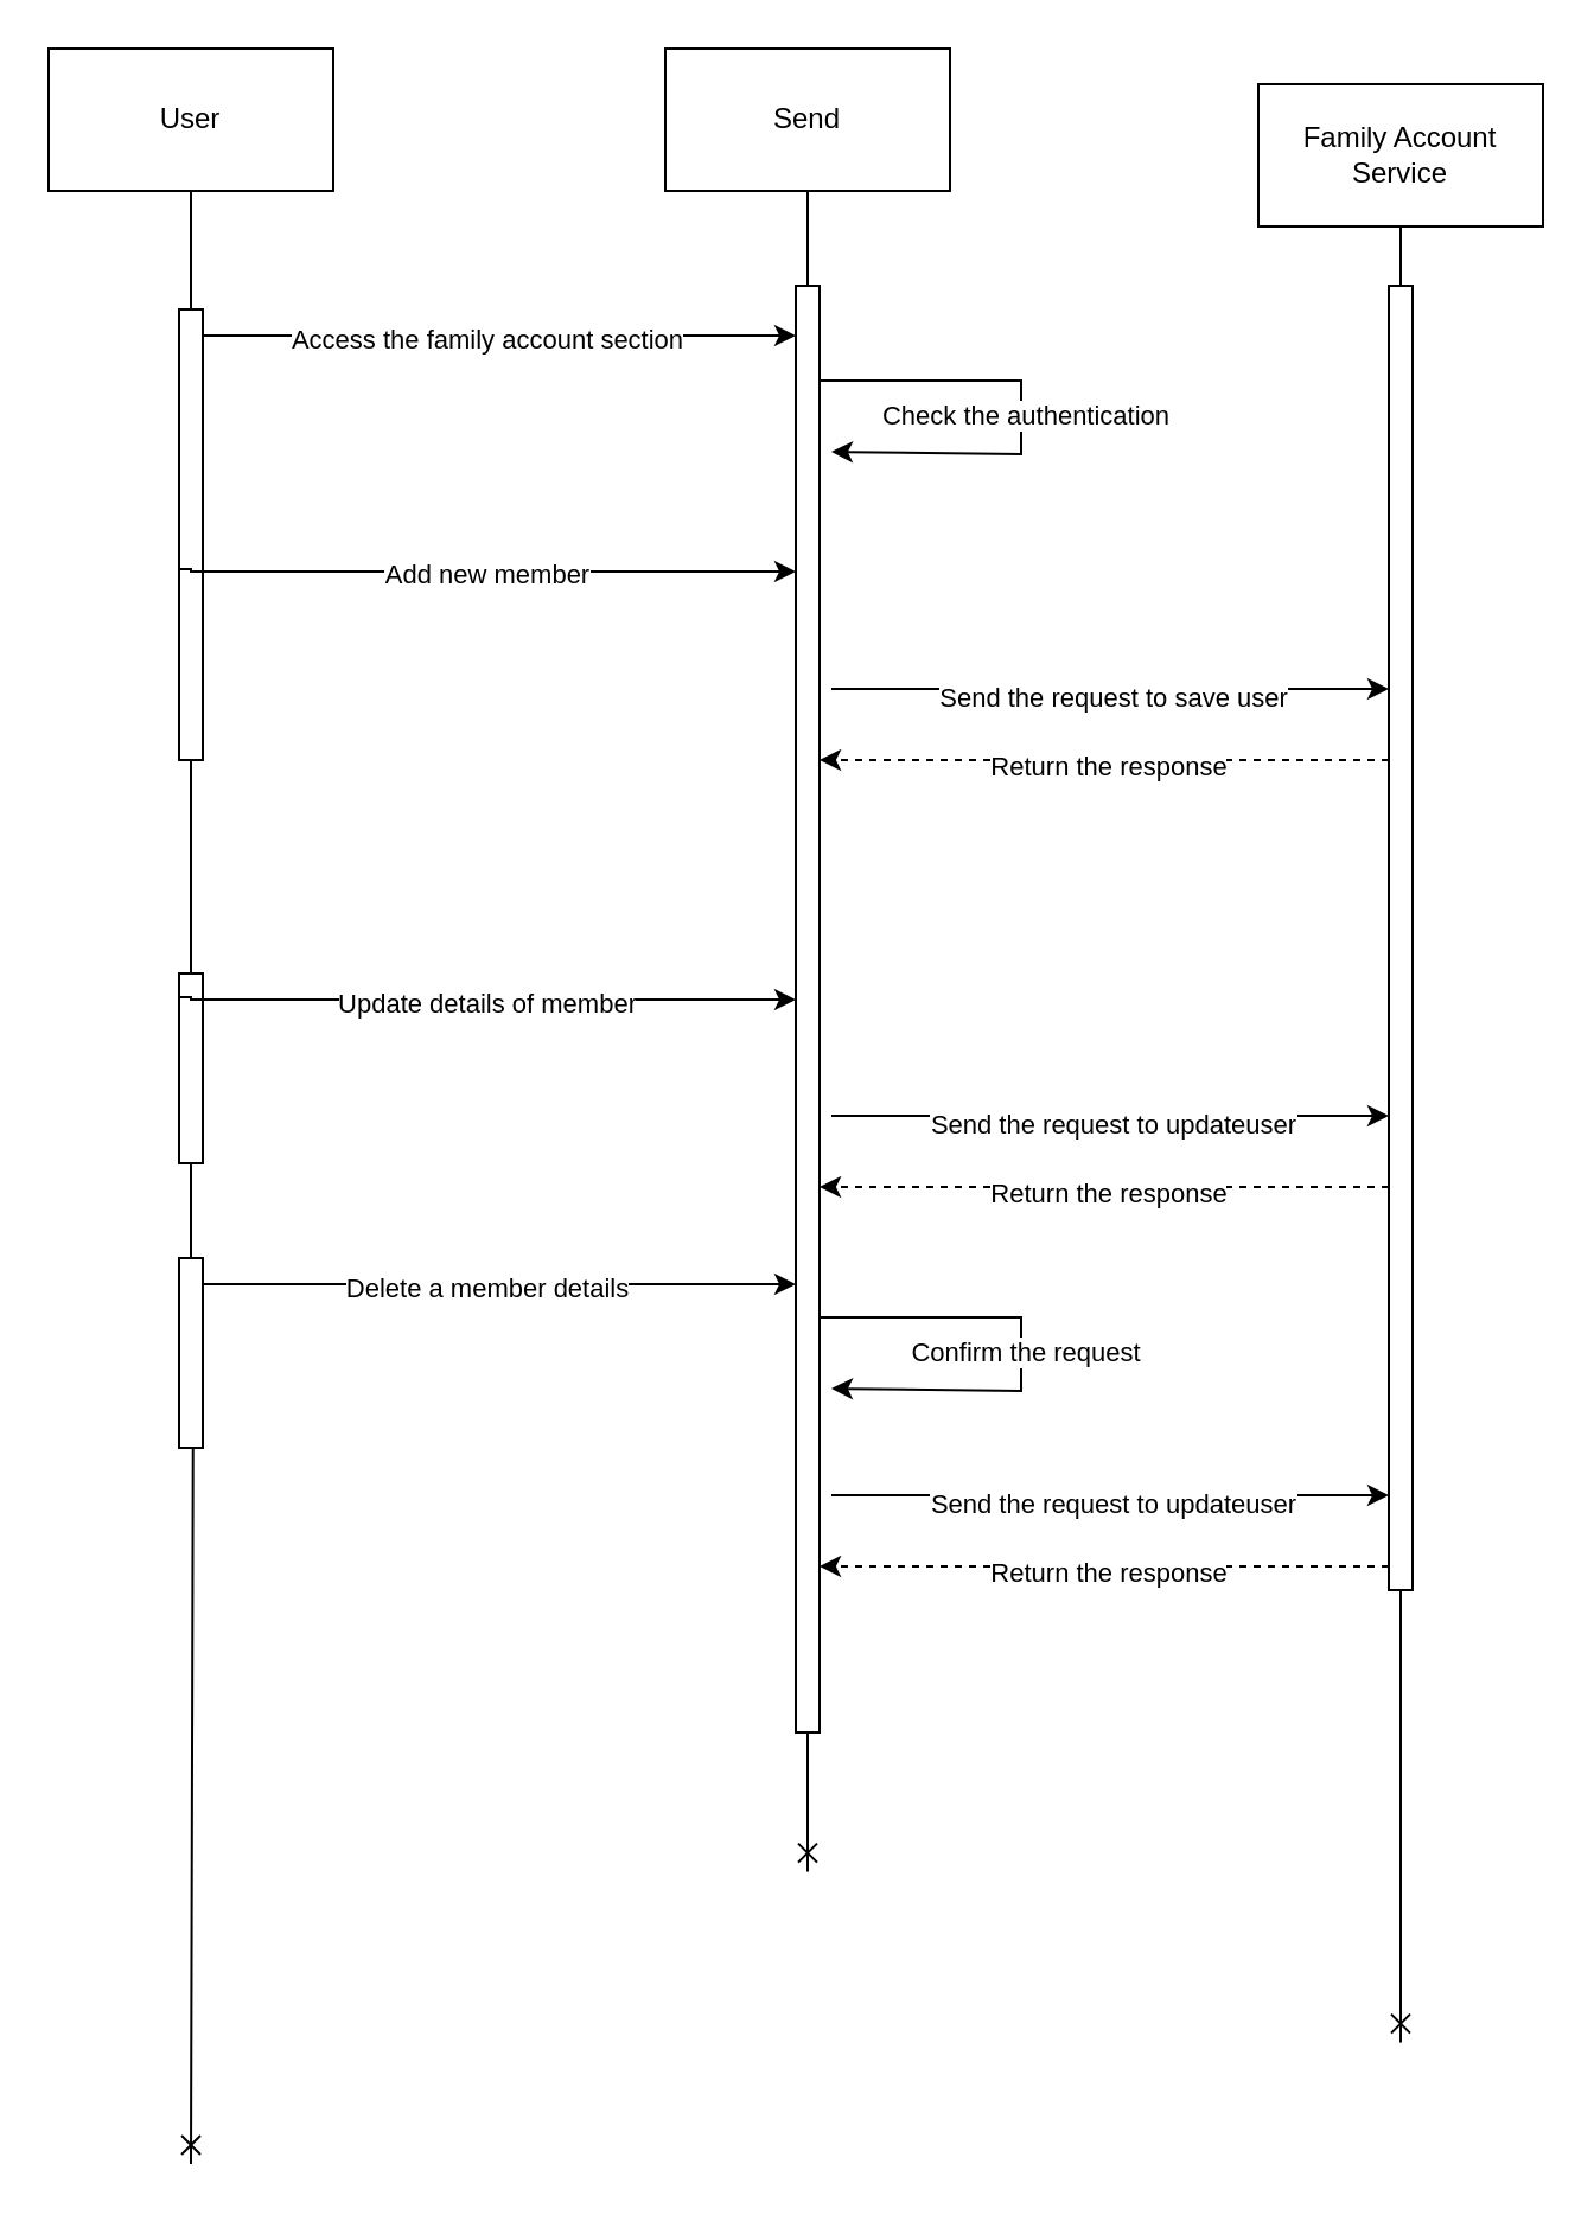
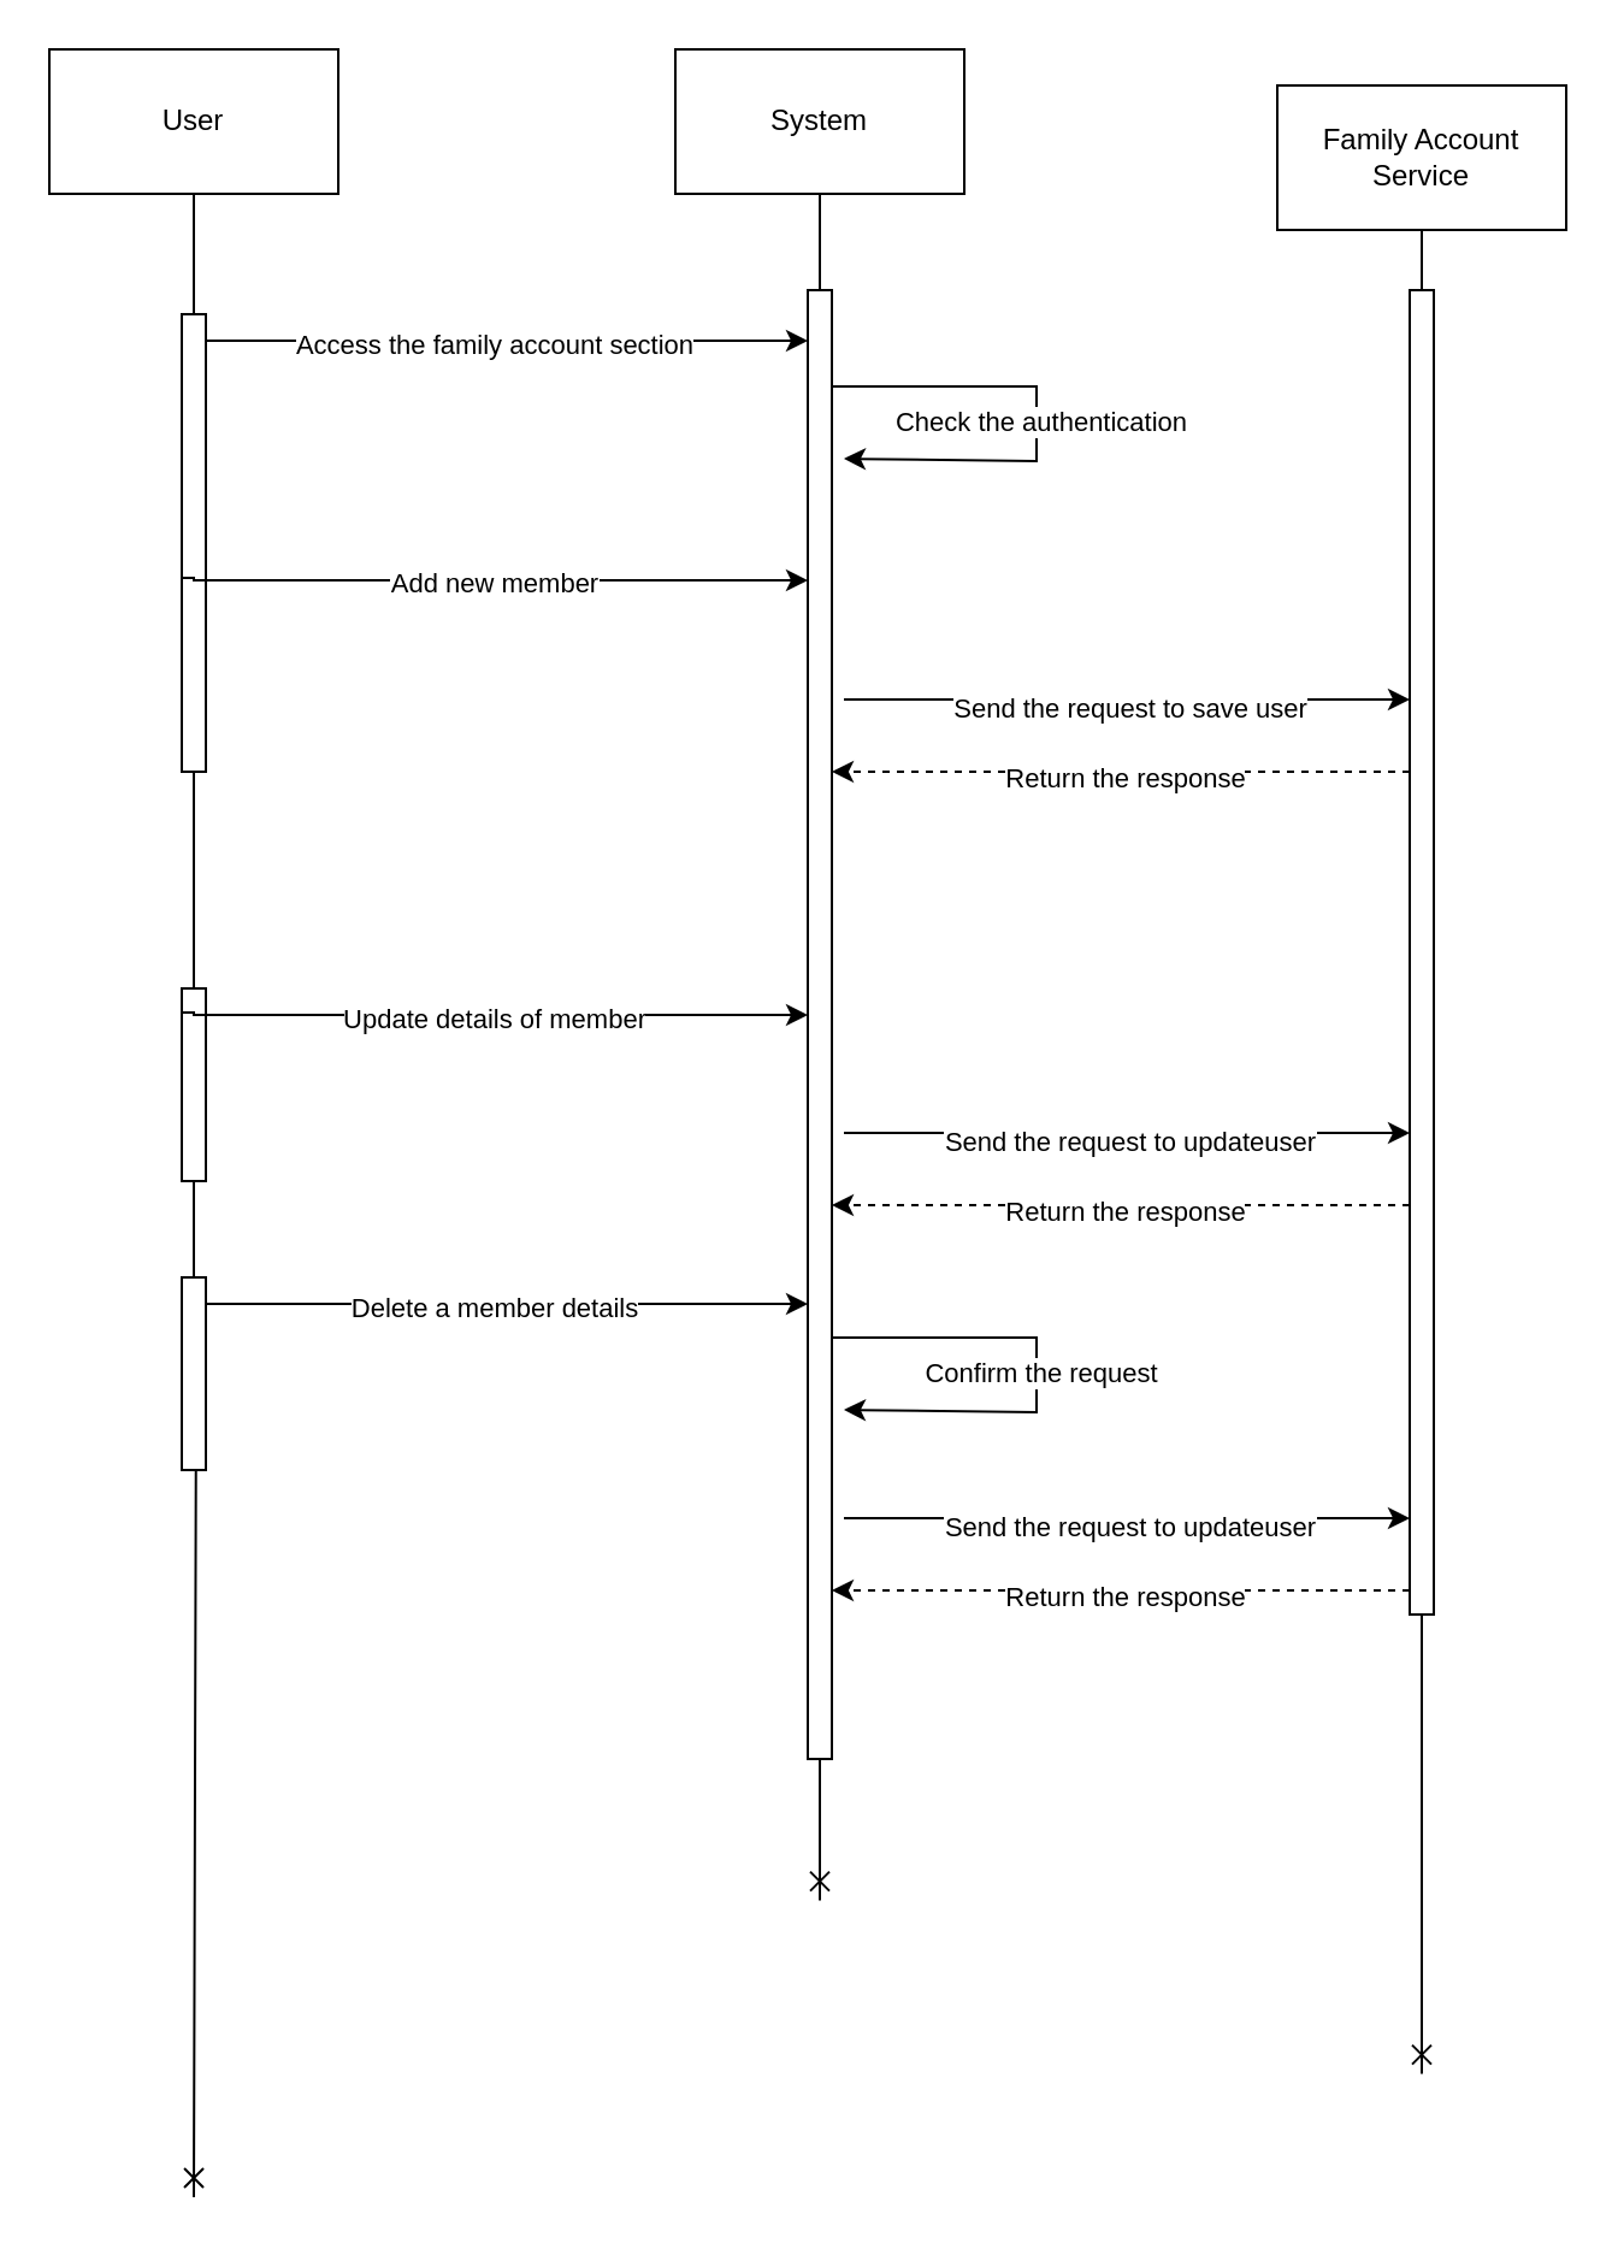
- <mxCell id="5" value="Send" style="rounded=0;whiteSpace=wrap;html=1;" vertex="1" parent="1"><mxGeometry x="280" width="120" height="60" as="geometry" y="20" /></mxCell>
+ <mxCell id="5" value="System" style="rounded=0;whiteSpace=wrap;html=1;" vertex="1" parent="1"><mxGeometry x="280" width="120" height="60" as="geometry" y="20" /></mxCell>
